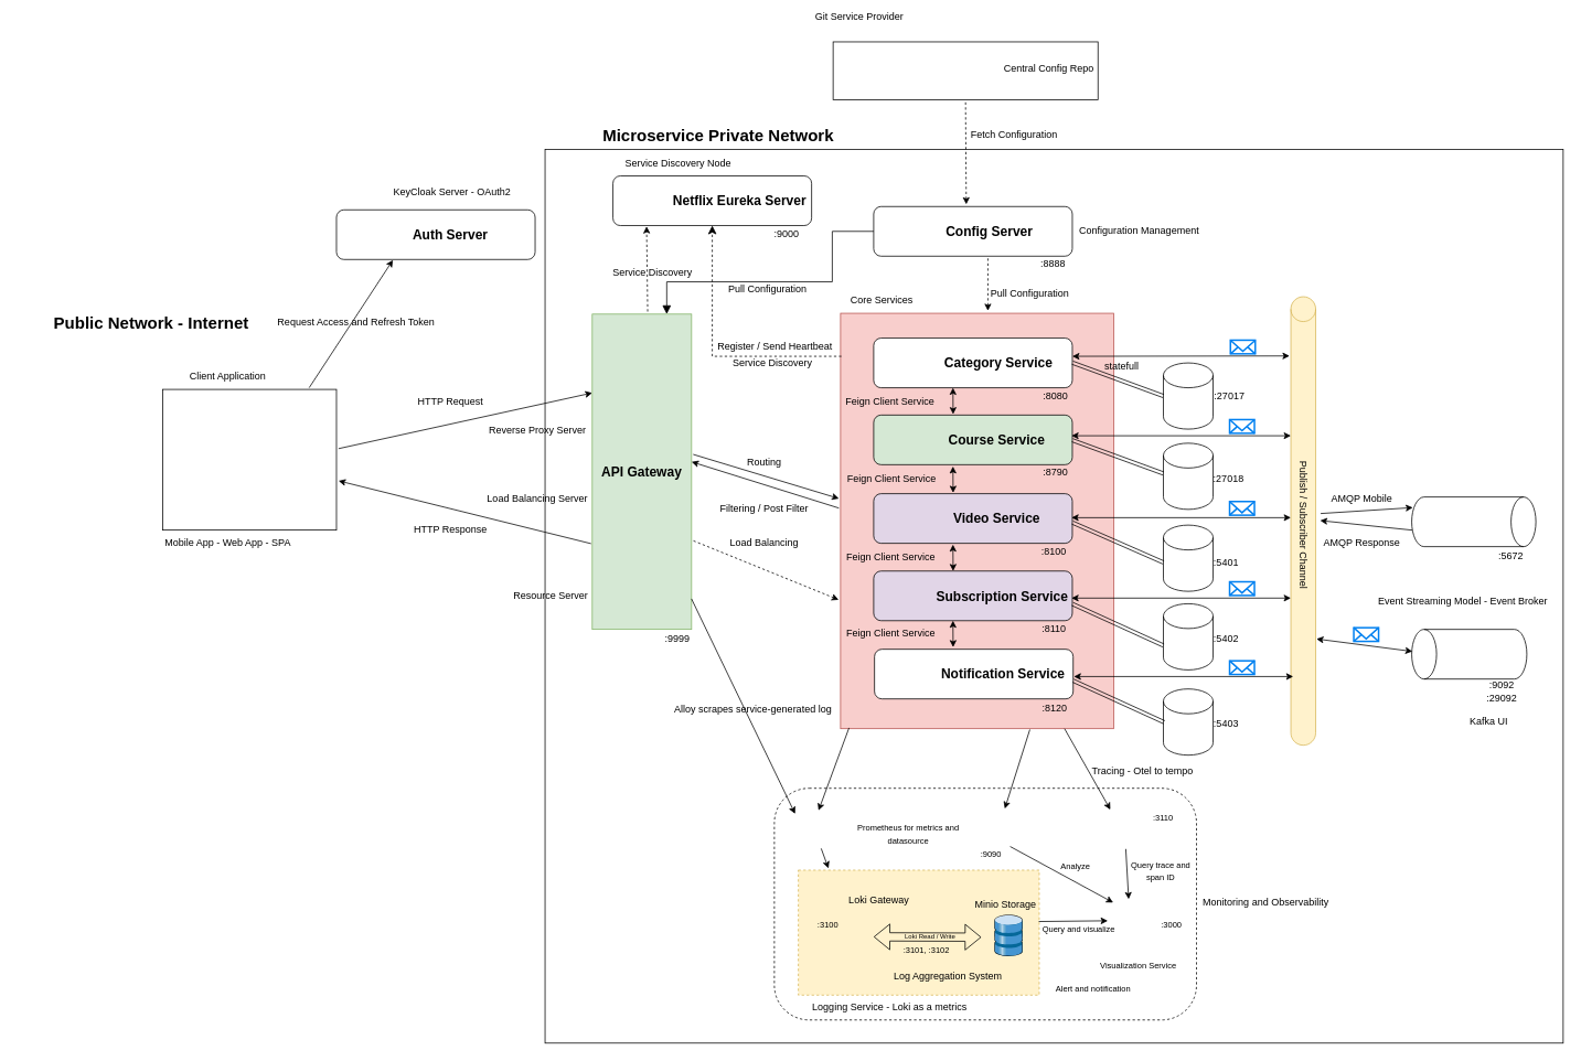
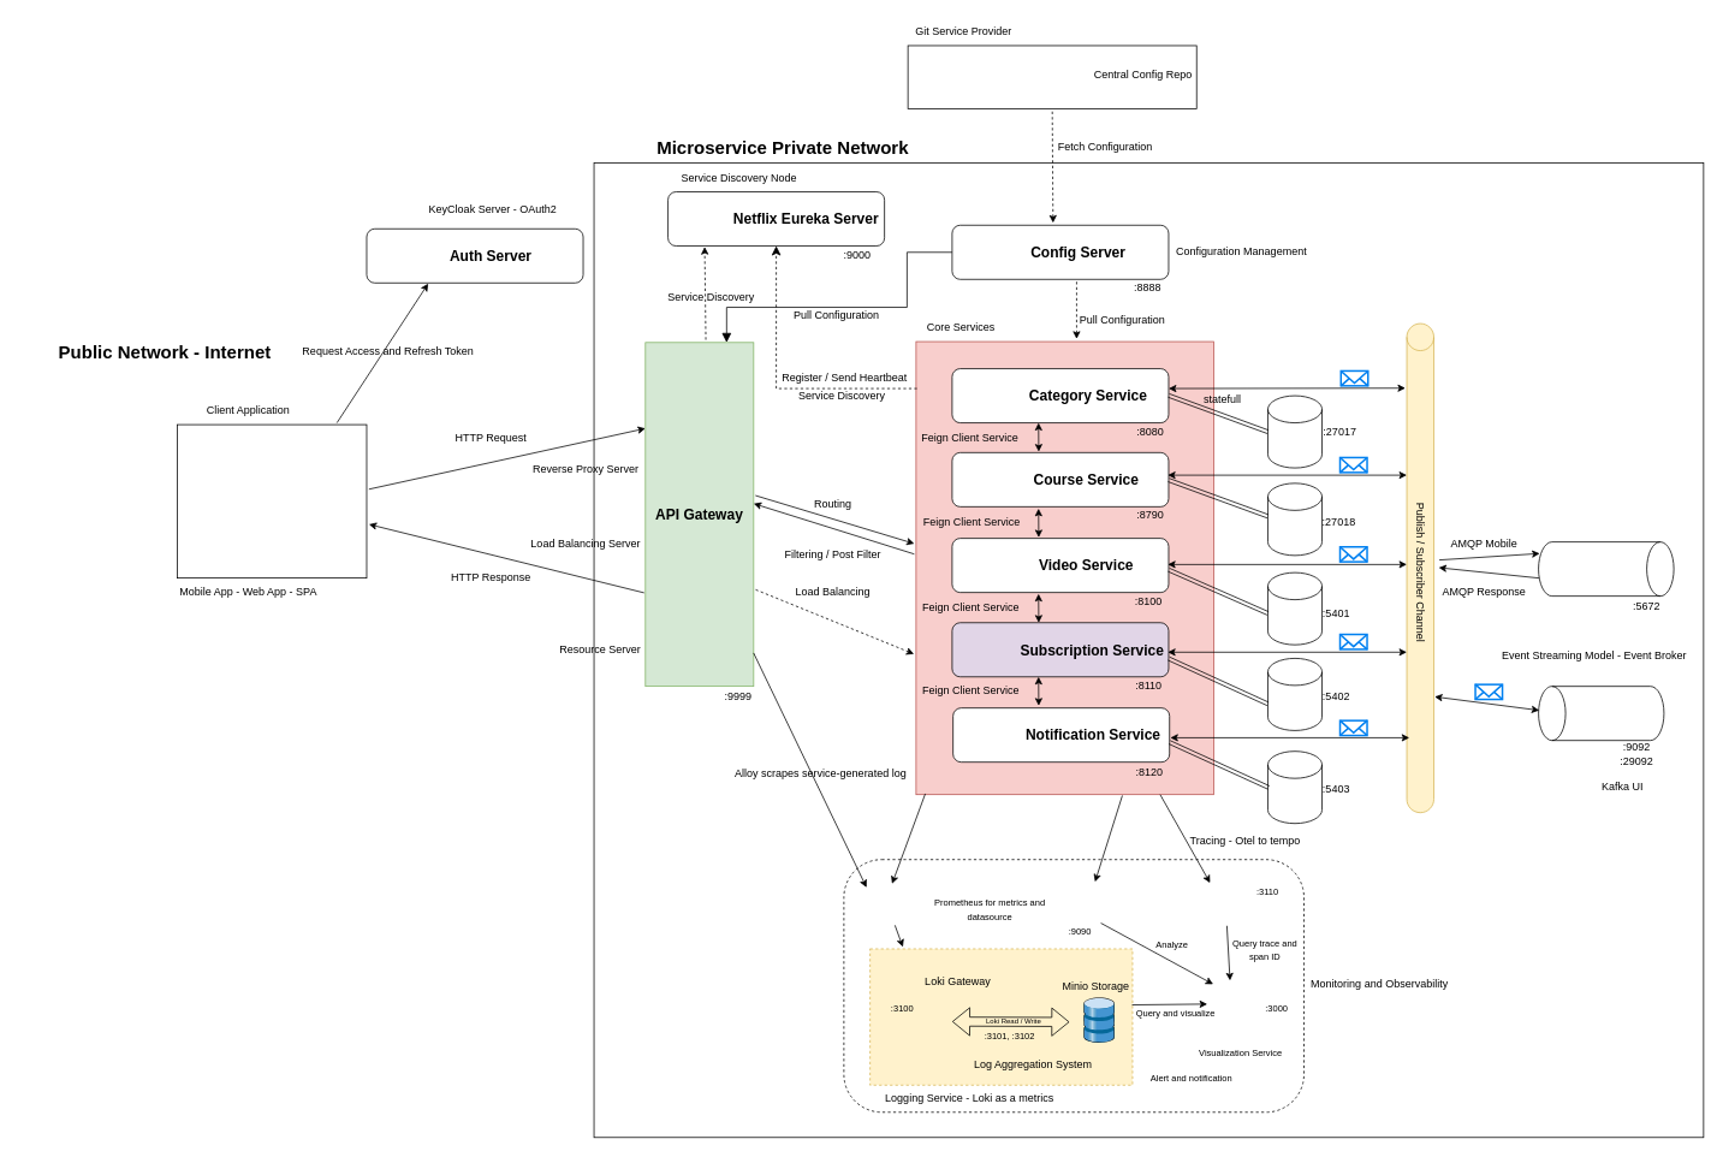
- <mxCell id="80" value="Git Service Provider" style="text;html=1;align=center;verticalAlign=middle;whiteSpace=wrap;rounded=0;" parent="1" vertex="1"><mxGeometry x="975.99" y="5" width="124.07" height="30" as="geometry" /></mxCell>
+ <mxCell id="80" value="Git Service Provider" style="text;html=1;align=center;verticalAlign=middle;whiteSpace=wrap;rounded=0;" parent="1" vertex="1"><mxGeometry x="1005.99" y="20" width="124.07" height="30" as="geometry" /></mxCell>
- <mxCell id="36" value="&lt;span style=&quot;font-size: 16px;&quot;&gt;&amp;nbsp; &amp;nbsp; &amp;nbsp; &amp;nbsp; &amp;nbsp; &amp;nbsp; &amp;nbsp;Course Service&lt;/span&gt;" style="rounded=1;whiteSpace=wrap;html=1;fontStyle=1;fillStyle=auto;fillColor=#d5e8d4;" parent="1" vertex="1"><mxGeometry x="1055" y="501" width="240" height="60" as="geometry" /></mxCell>
+ <mxCell id="36" value="&lt;span style=&quot;font-size: 16px;&quot;&gt;&amp;nbsp; &amp;nbsp; &amp;nbsp; &amp;nbsp; &amp;nbsp; &amp;nbsp; &amp;nbsp;Course Service&lt;/span&gt;" style="rounded=1;whiteSpace=wrap;html=1;fontStyle=1;fillStyle=auto;" parent="1" vertex="1"><mxGeometry x="1055" y="501" width="240" height="60" as="geometry" /></mxCell>
- <mxCell id="37" value="&lt;span style=&quot;font-size: 16px;&quot;&gt;&amp;nbsp; &amp;nbsp; &amp;nbsp; &amp;nbsp; &amp;nbsp; &amp;nbsp; &amp;nbsp;Video Service&lt;/span&gt;" style="rounded=1;whiteSpace=wrap;html=1;fontStyle=1;fillColor=#e1d5e7;" parent="1" vertex="1"><mxGeometry x="1055" y="596" width="240" height="60" as="geometry" /></mxCell>
+ <mxCell id="37" value="&lt;span style=&quot;font-size: 16px;&quot;&gt;&amp;nbsp; &amp;nbsp; &amp;nbsp; &amp;nbsp; &amp;nbsp; &amp;nbsp; &amp;nbsp;Video Service&lt;/span&gt;" style="rounded=1;whiteSpace=wrap;html=1;fontStyle=1" parent="1" vertex="1"><mxGeometry x="1055" y="596" width="240" height="60" as="geometry" /></mxCell>
